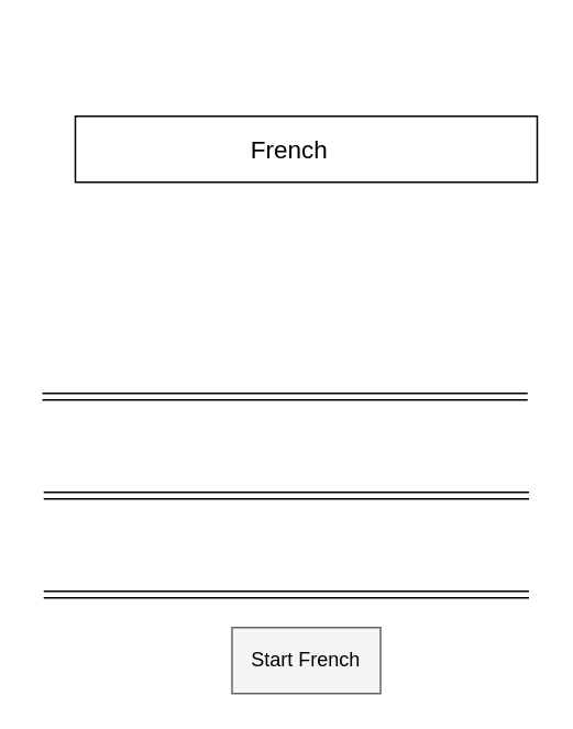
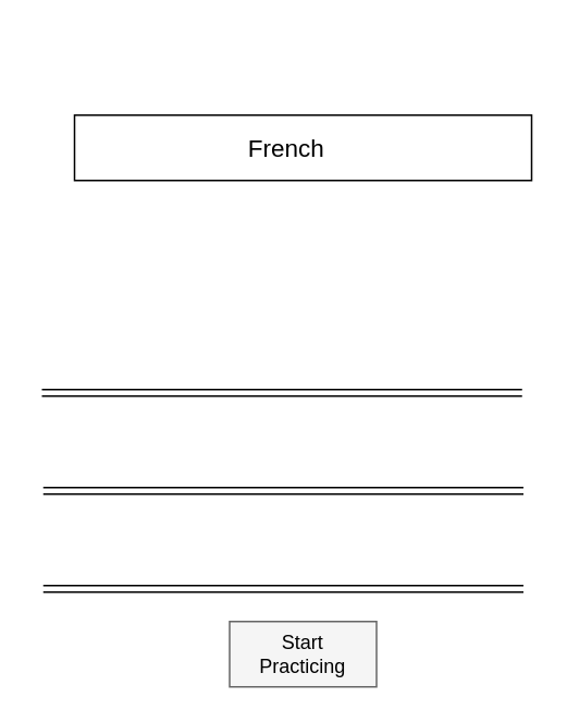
- <mxCell id="5" value="Start French" style="text;html=1;strokeColor=none;fillColor=none;align=center;verticalAlign=middle;whiteSpace=wrap;rounded=0;fontColor=#000000;" vertex="1" parent="1"><mxGeometry x="150" y="390" width="70" height="20" as="geometry" /></mxCell>
+ <mxCell id="5" value="Start Practicing" style="text;html=1;strokeColor=none;fillColor=none;align=center;verticalAlign=middle;whiteSpace=wrap;rounded=0;fontColor=#000000;" vertex="1" parent="1"><mxGeometry x="150" y="390" width="70" height="20" as="geometry" /></mxCell>
